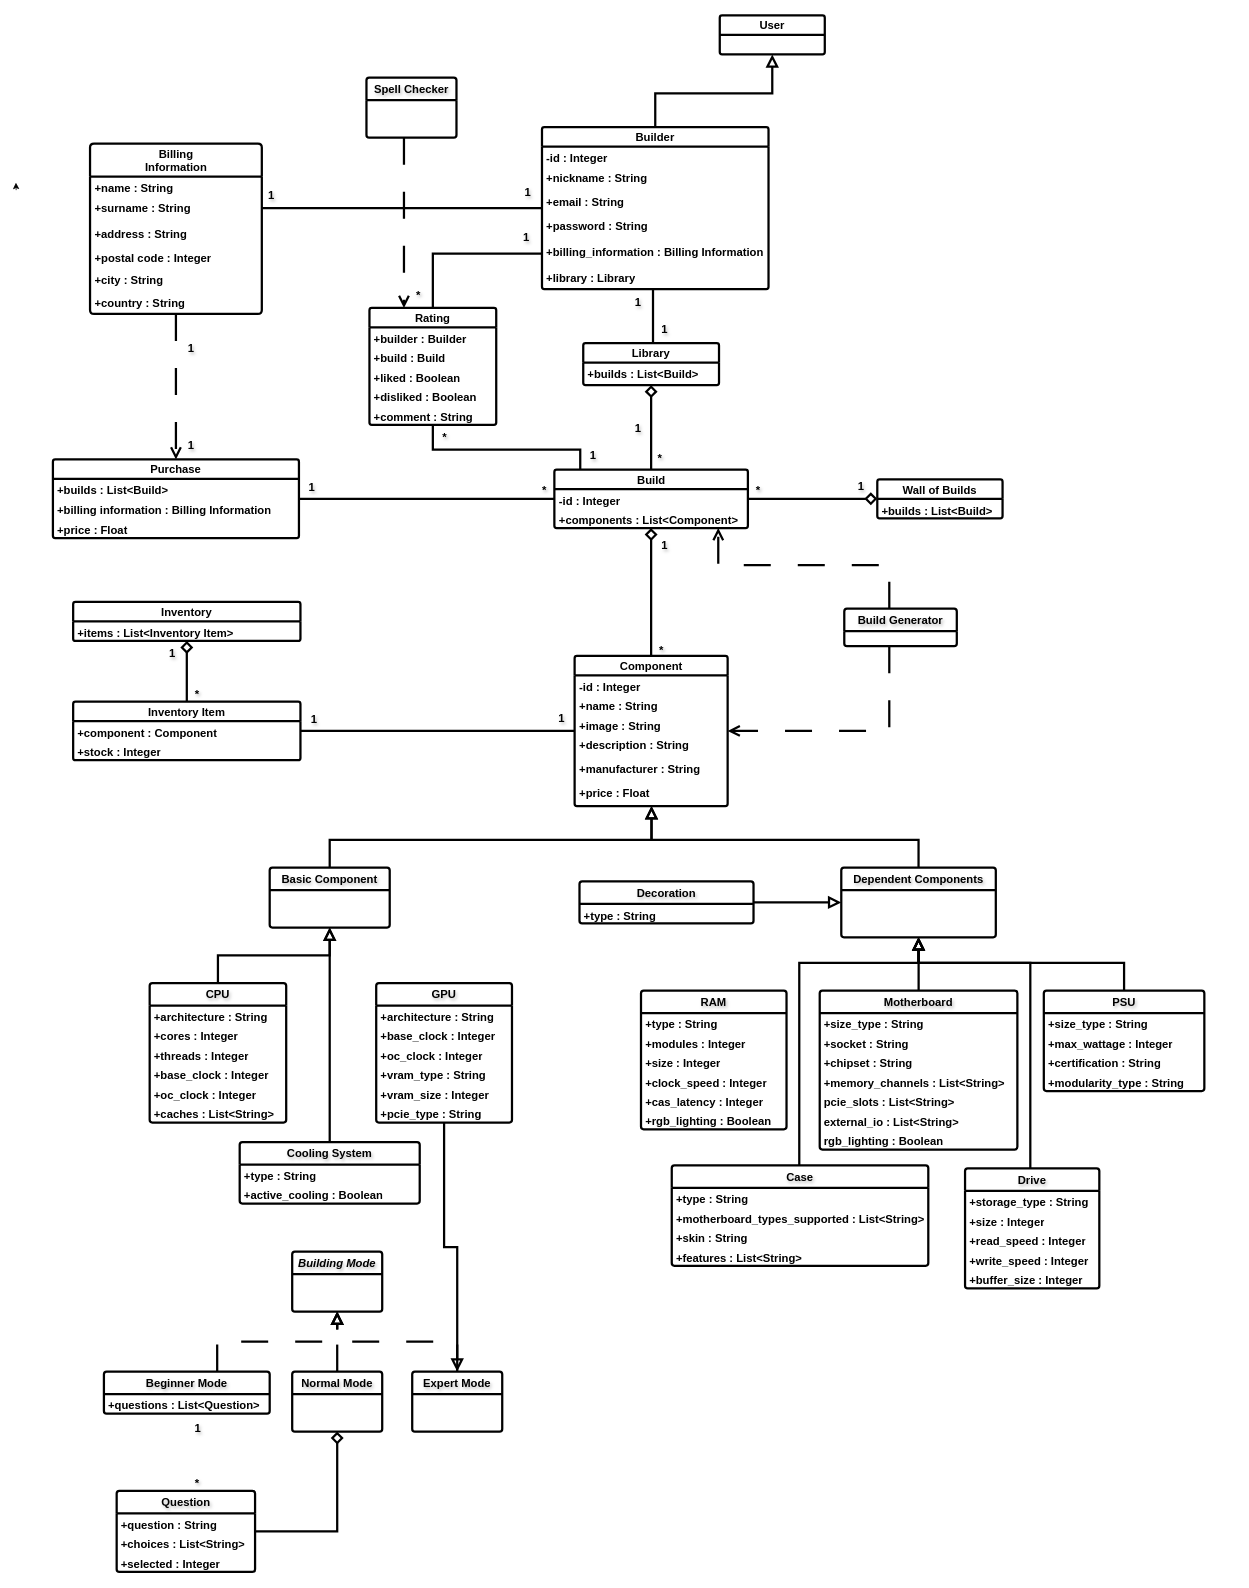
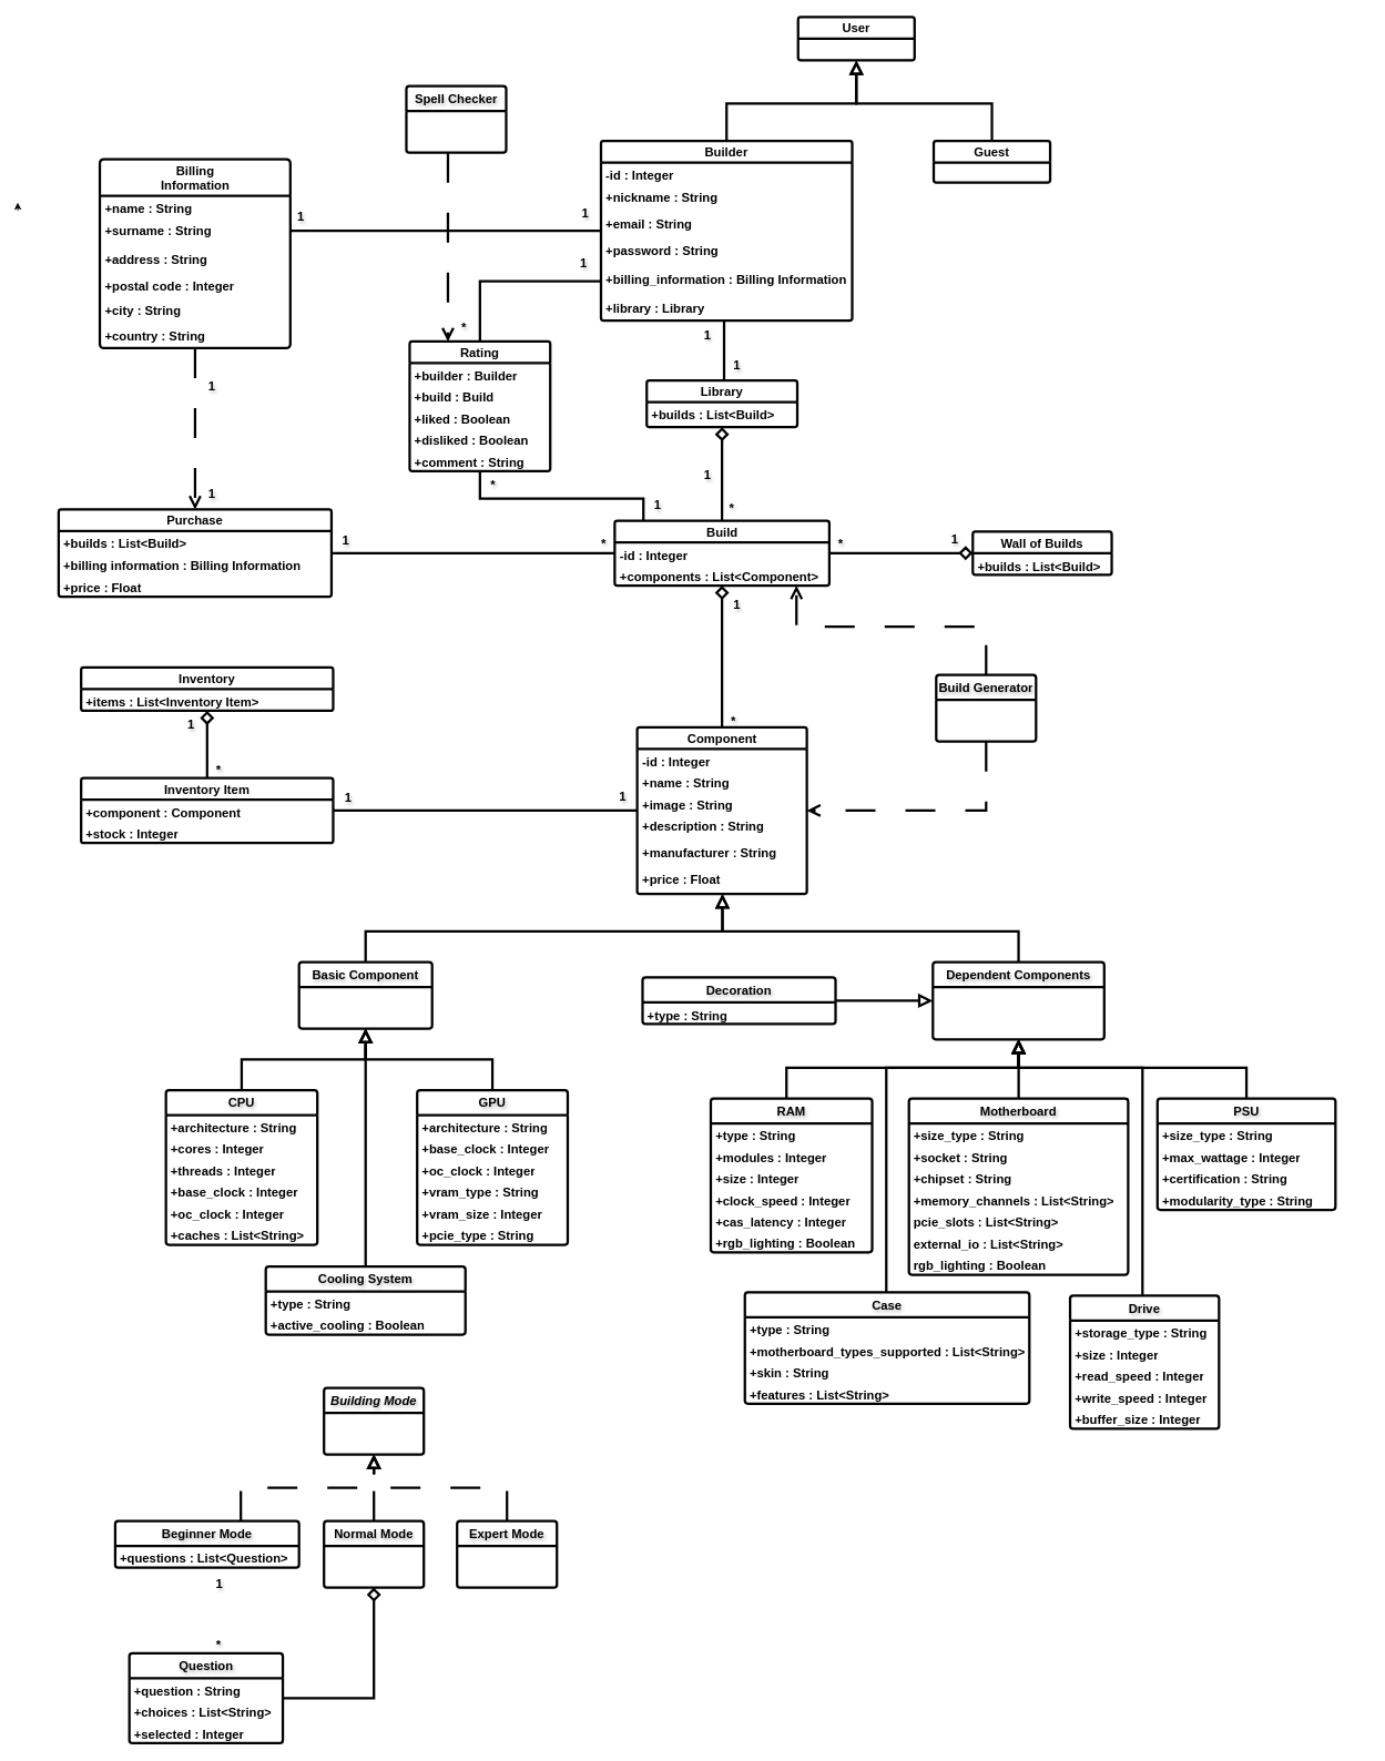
+ <mxCell id="15" value="" style="endArrow=block;endSize=10;endFill=0;shadow=0;strokeWidth=3;rounded=0;curved=0;edgeStyle=elbowEdgeStyle;elbow=vertical;textShadow=1;labelBorderColor=none;strokeColor=#000000;fontColor=#000000;labelBackgroundColor=none;fontSize=15;fontStyle=1;exitX=0.5;exitY=0;exitDx=0;exitDy=0;entryX=0.5;entryY=1;entryDx=0;entryDy=0;" parent="1" source="14" target="12" edge="1"><mxGeometry width="160" relative="1" as="geometry"><mxPoint x="1036" y="106" as="sourcePoint" /><mxPoint x="850" y="-5" as="targetPoint" /><Array as="points"><mxPoint x="1122" y="124" /></Array></mxGeometry></mxCell>
+ <mxCell id="14" value="Guest" style="swimlane;fontStyle=1;childLayout=stackLayout;horizontal=1;startSize=26;fillColor=none;horizontalStack=0;resizeParent=1;resizeParentMax=0;resizeLast=0;collapsible=1;marginBottom=0;whiteSpace=wrap;html=1;rounded=1;shadow=0;dashed=0;strokeColor=#000000;strokeWidth=3;align=center;verticalAlign=middle;arcSize=4;fontFamily=Helvetica;fontSize=15;fontColor=#000000;labelBorderColor=none;labelBackgroundColor=none;" parent="1" vertex="1"><mxGeometry x="1122" y="169" width="140" height="50" as="geometry" /></mxCell>
- <mxCell id="150" value="Build Generator" style="swimlane;fontStyle=1;childLayout=stackLayout;horizontal=1;startSize=30;horizontalStack=0;resizeParent=1;resizeParentMax=0;resizeLast=0;collapsible=1;marginBottom=0;whiteSpace=wrap;html=1;textShadow=1;labelBorderColor=none;strokeColor=#000000;fontColor=#000000;labelBackgroundColor=none;fillColor=none;fontSize=15;strokeWidth=3;rounded=1;shadow=0;dashed=0;align=center;verticalAlign=middle;arcSize=4;fontFamily=Helvetica;" parent="1" vertex="1"><mxGeometry x="1125" y="811" width="150" height="50" as="geometry" /></mxCell>
+ <mxCell id="150" value="Build Generator" style="swimlane;fontStyle=1;childLayout=stackLayout;horizontal=1;startSize=30;horizontalStack=0;resizeParent=1;resizeParentMax=0;resizeLast=0;collapsible=1;marginBottom=0;whiteSpace=wrap;html=1;textShadow=1;labelBorderColor=none;strokeColor=#000000;fontColor=#000000;labelBackgroundColor=none;fillColor=none;fontSize=15;strokeWidth=3;rounded=1;shadow=0;dashed=0;align=center;verticalAlign=middle;arcSize=4;fontFamily=Helvetica;" parent="1" vertex="1"><mxGeometry x="1125" y="811" width="120" height="80" as="geometry" /></mxCell>
+ <mxCell id="51" style="edgeStyle=orthogonalEdgeStyle;rounded=0;orthogonalLoop=1;jettySize=auto;html=1;endArrow=block;endFill=0;strokeWidth=3;strokeColor=#000000;endSize=10;" parent="1" source="52" target="156" edge="1"><mxGeometry relative="1" as="geometry"><Array as="points"><mxPoint x="945" y="1283" /><mxPoint x="1224" y="1283" /></Array></mxGeometry></mxCell>
- <mxCell id="43" style="edgeStyle=orthogonalEdgeStyle;rounded=0;orthogonalLoop=1;jettySize=auto;html=1;endArrow=block;endFill=0;endSize=10;strokeColor=#000000;strokeWidth=3;" parent="1" source="44" target="28" edge="1"><mxGeometry relative="1" as="geometry" /></mxCell>
+ <mxCell id="43" style="edgeStyle=orthogonalEdgeStyle;rounded=0;orthogonalLoop=1;jettySize=auto;html=1;endArrow=block;endFill=0;endSize=10;strokeColor=#000000;strokeWidth=3;" parent="1" source="44" target="154" edge="1"><mxGeometry relative="1" as="geometry" /></mxCell>
